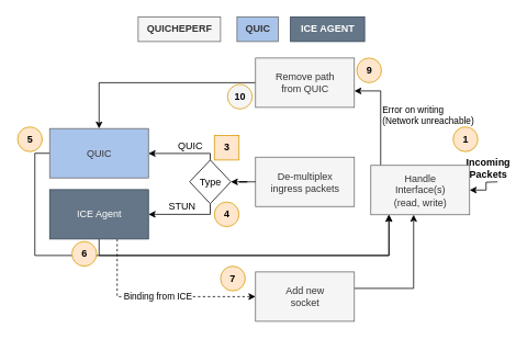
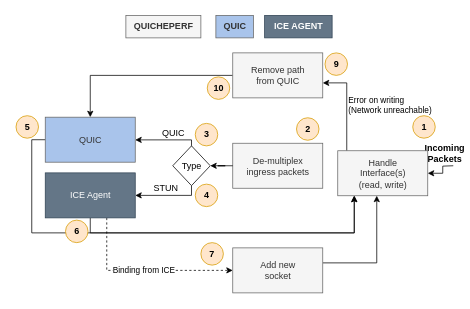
- <mxCell id="30" value="10" style="ellipse;whiteSpace=wrap;html=1;aspect=fixed;fontSize=12;fontStyle=1;fillColor=#f5f5f5;strokeColor=#d79b00;" vertex="1" parent="1"><mxGeometry x="275.5" y="102" width="30" height="30" as="geometry" /></mxCell>
+ <mxCell id="30" value="10" style="ellipse;whiteSpace=wrap;html=1;aspect=fixed;fontSize=12;fontStyle=1;fillColor=#ffe6cc;strokeColor=#d79b00;" vertex="1" parent="1"><mxGeometry x="275.5" y="102" width="30" height="30" as="geometry" /></mxCell>
+ <mxCell id="10" value="2" style="ellipse;whiteSpace=wrap;html=1;aspect=fixed;fontSize=12;fontStyle=1;fillColor=#ffe6cc;strokeColor=#d79b00;" vertex="1" parent="1"><mxGeometry x="394.5" y="156.5" width="30" height="30" as="geometry" /></mxCell>
- <mxCell id="24" value="3" style="whiteSpace=wrap;html=1;aspect=fixed;fontSize=12;fontStyle=1;fillColor=#ffe6cc;strokeColor=#d79b00;rounded=0;" vertex="1" parent="1"><mxGeometry x="259.5" y="164" width="30" height="30" as="geometry" /></mxCell>
+ <mxCell id="24" value="3" style="ellipse;whiteSpace=wrap;html=1;aspect=fixed;fontSize=12;fontStyle=1;fillColor=#ffe6cc;strokeColor=#d79b00;" vertex="1" parent="1"><mxGeometry x="259.5" y="164" width="30" height="30" as="geometry" /></mxCell>
